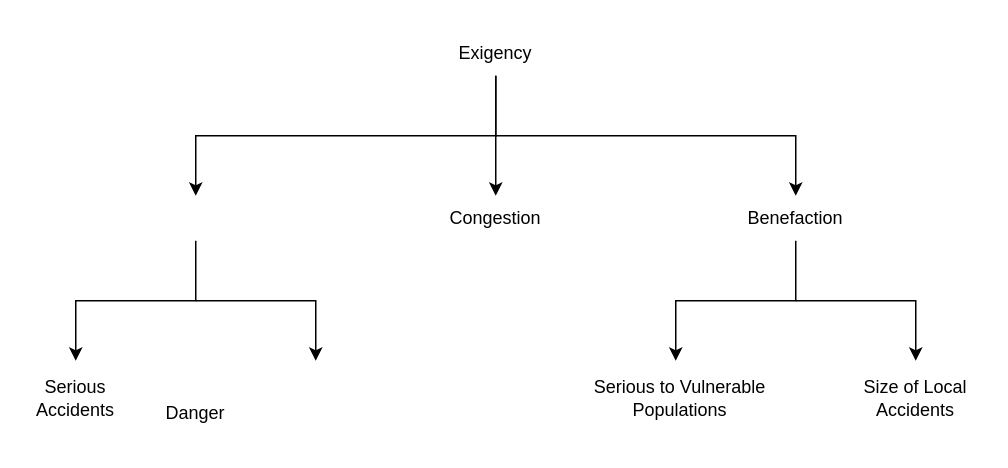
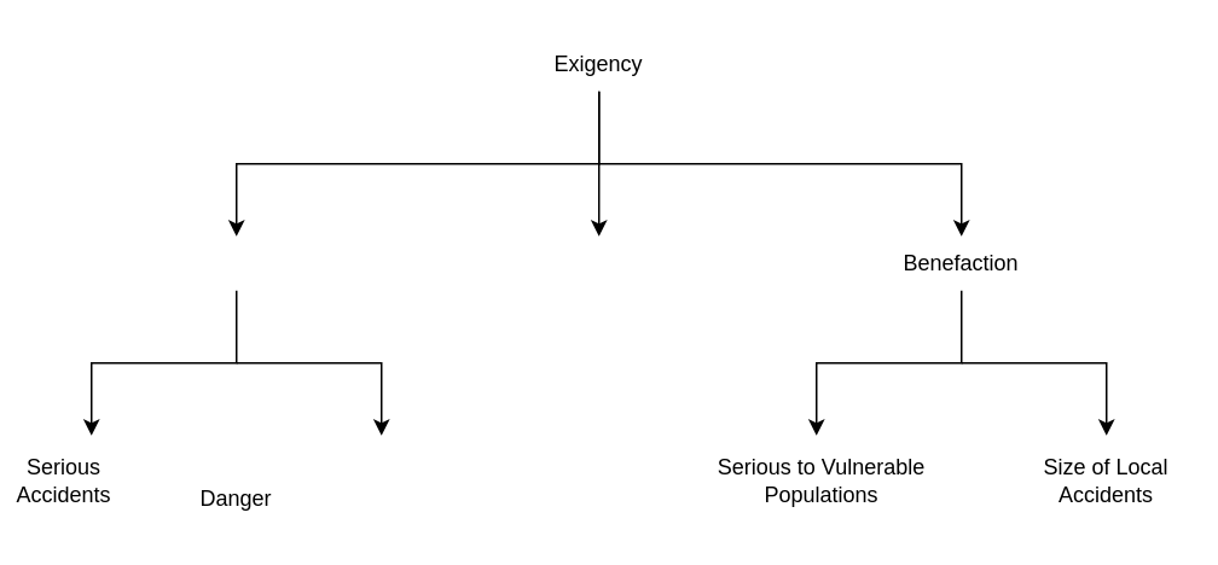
- <mxCell id="8" value="Congestion" style="text;html=1;strokeColor=none;fillColor=none;align=center;verticalAlign=middle;whiteSpace=wrap;rounded=0;" parent="1" vertex="1"><mxGeometry x="300" y="130" width="60" height="30" as="geometry" /></mxCell>
- <mxCell id="3" value="Serious Accidents" style="text;html=1;strokeColor=none;fillColor=none;align=center;verticalAlign=middle;whiteSpace=wrap;rounded=0;" parent="1" vertex="1"><mxGeometry x="20" y="250" width="60" height="30" as="geometry" /></mxCell>
+ <mxCell id="3" value="Serious Accidents" style="text;html=1;strokeColor=none;fillColor=none;align=center;verticalAlign=middle;whiteSpace=wrap;rounded=0;" parent="1" vertex="1"><mxGeometry x="5" y="250" width="60" height="30" as="geometry" /></mxCell>
